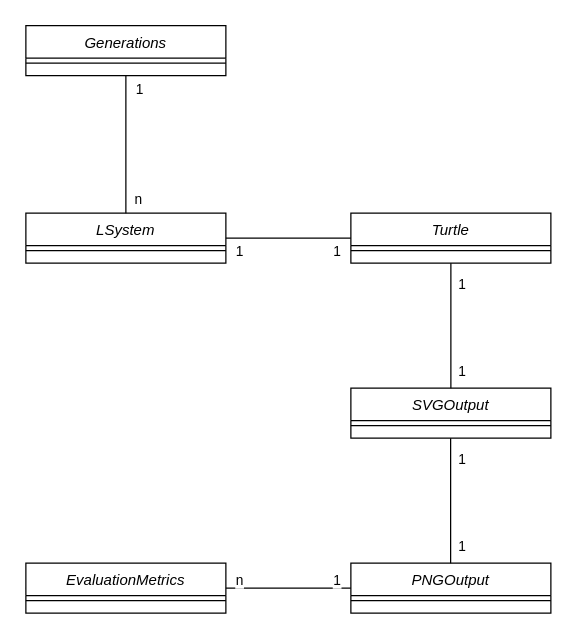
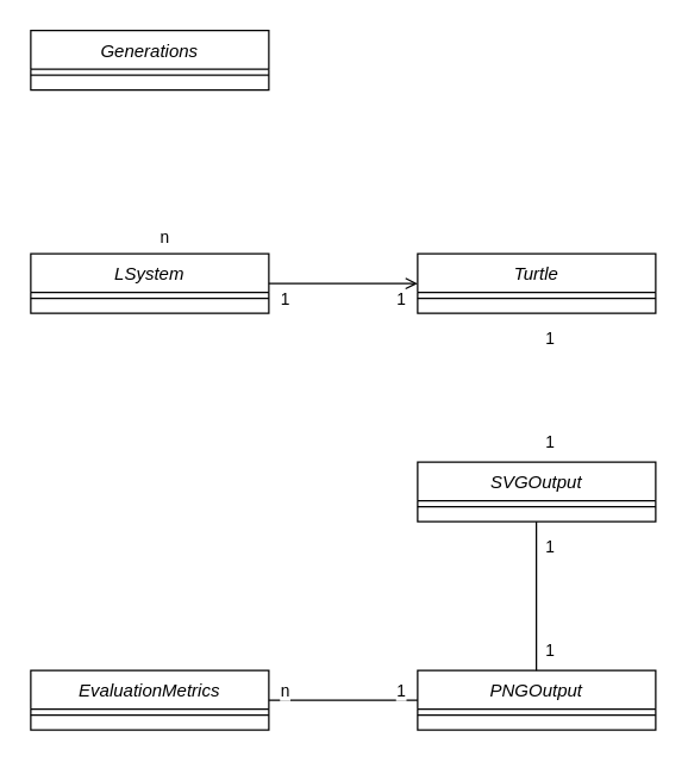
- <mxCell id="20" value="" style="endArrow=none;html=1;rounded=0;exitX=0.5;exitY=1;exitDx=0;exitDy=0;" parent="1" source="18" target="2" edge="1"><mxGeometry width="50" height="50" relative="1" as="geometry"><mxPoint x="190" y="200" as="sourcePoint" /><mxPoint x="290" y="200" as="targetPoint" /></mxGeometry></mxCell>
- <mxCell id="21" value="1" style="edgeLabel;html=1;align=center;verticalAlign=middle;resizable=0;points=[];" parent="20" vertex="1" connectable="0"><mxGeometry x="-0.164" relative="1" as="geometry"><mxPoint x="10" y="-36" as="offset" /></mxGeometry></mxCell>
- <mxCell id="10" value="" style="endArrow=none;html=1;rounded=0;exitX=1;exitY=0.5;exitDx=0;exitDy=0;entryX=0;entryY=0.5;entryDx=0;entryDy=0;" parent="1" source="2" target="4" edge="1"><mxGeometry width="50" height="50" relative="1" as="geometry"><mxPoint x="220" y="270" as="sourcePoint" /><mxPoint x="270" y="220" as="targetPoint" /></mxGeometry></mxCell>
+ <mxCell id="10" value="" style="endArrow=open;html=1;rounded=0;exitX=1;exitY=0.5;exitDx=0;exitDy=0;entryX=0;entryY=0.5;entryDx=0;entryDy=0;" parent="1" source="2" target="4" edge="1"><mxGeometry width="50" height="50" relative="1" as="geometry"><mxPoint x="220" y="270" as="sourcePoint" /><mxPoint x="270" y="220" as="targetPoint" /></mxGeometry></mxCell>
- <mxCell id="12" value="" style="endArrow=none;html=1;rounded=0;entryX=0.5;entryY=1;entryDx=0;entryDy=0;" parent="1" source="6" target="4" edge="1"><mxGeometry width="50" height="50" relative="1" as="geometry"><mxPoint x="350" y="280" as="sourcePoint" /><mxPoint x="400" y="230" as="targetPoint" /></mxGeometry></mxCell>
